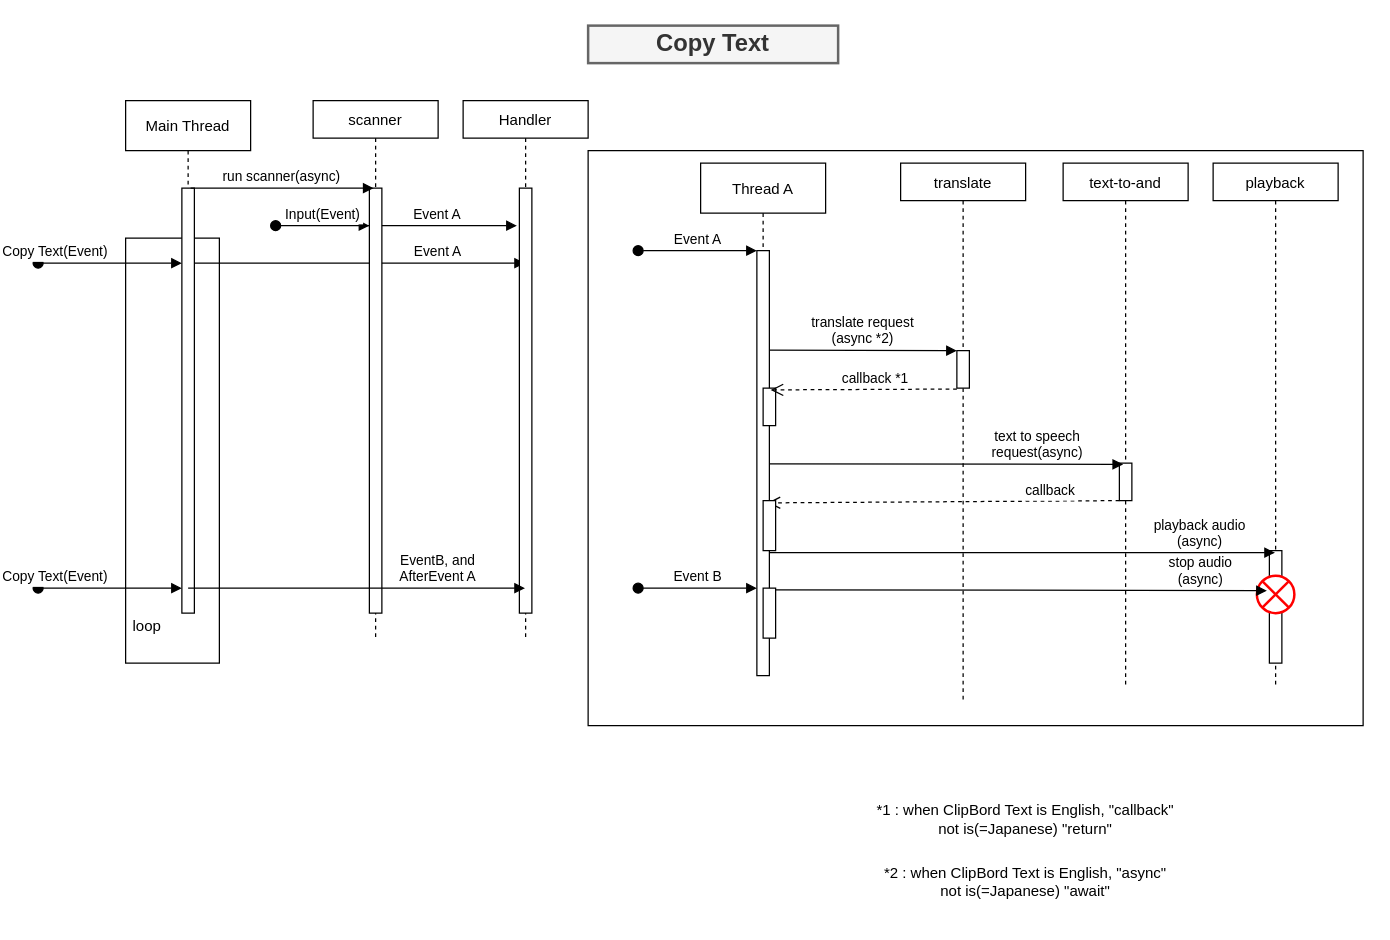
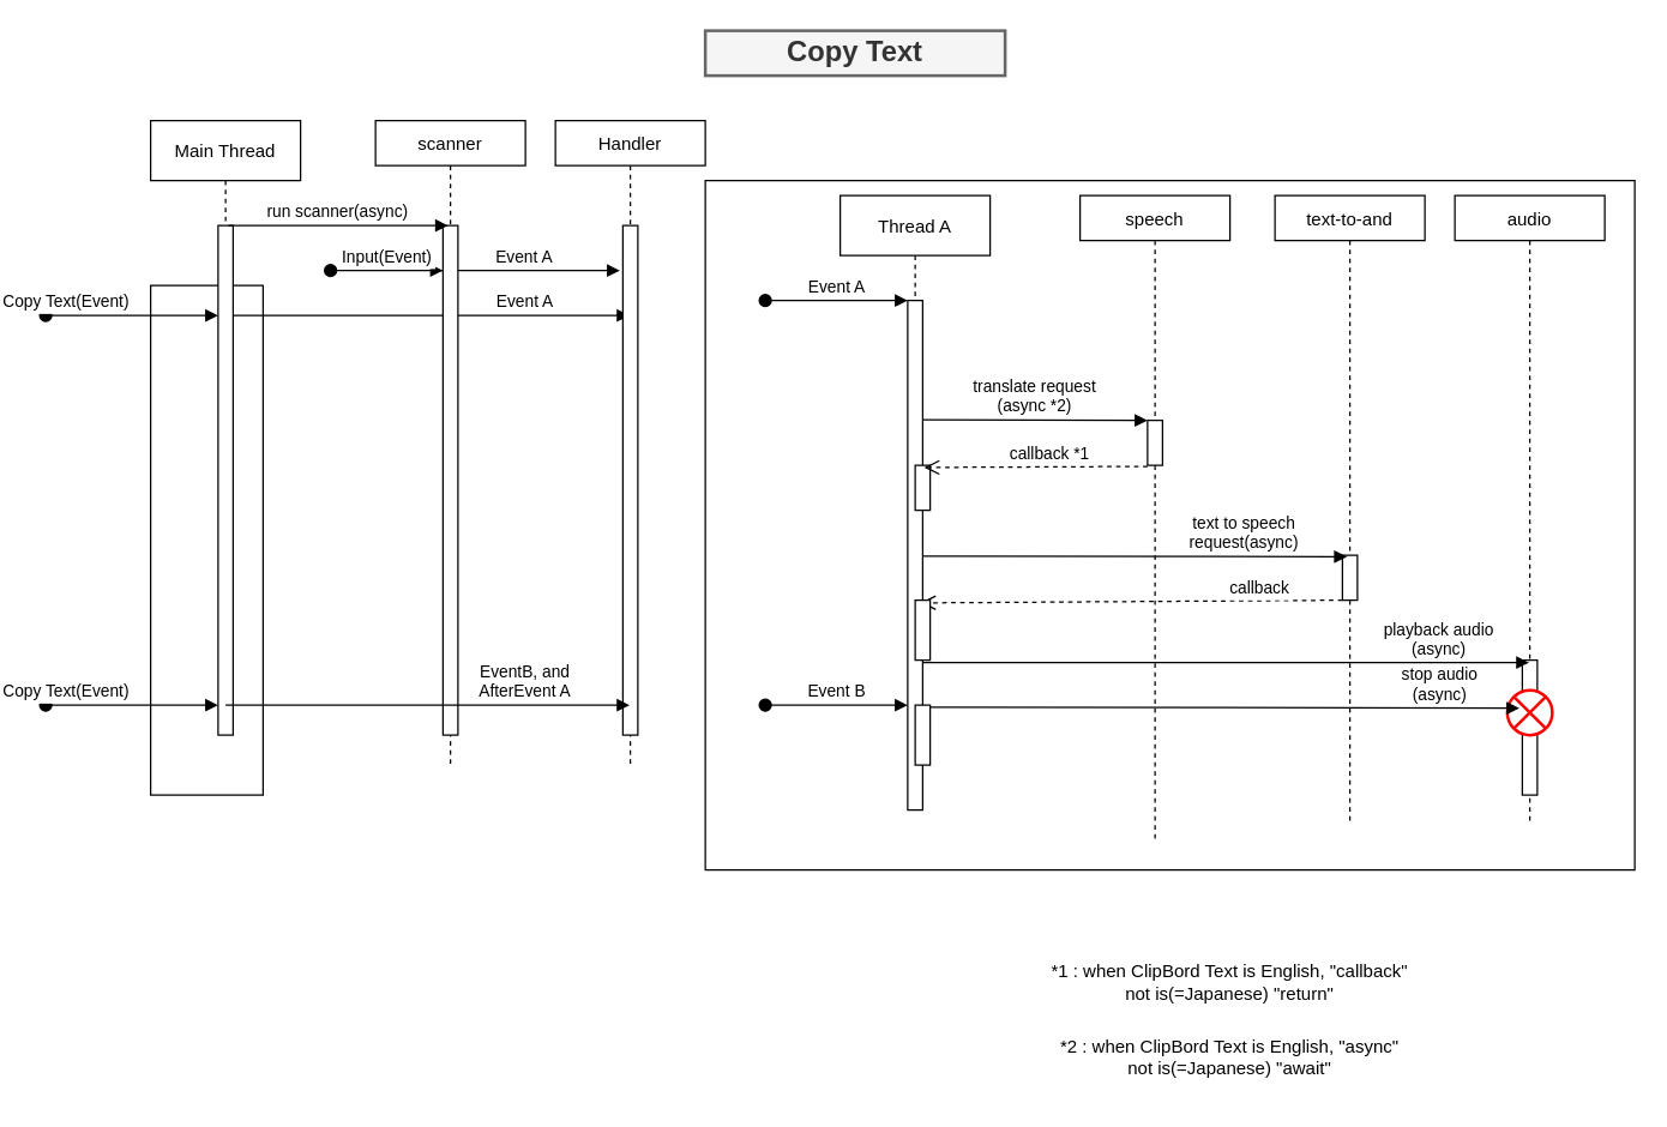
- <mxCell id="12" value="translate" style="shape=umlLifeline;perimeter=lifelinePerimeter;container=1;collapsible=0;recursiveResize=0;rounded=0;shadow=0;strokeWidth=1;size=30;" parent="1" vertex="1"><mxGeometry x="710" y="130" width="100" height="430" as="geometry" /></mxCell>
+ <mxCell id="12" value="speech" style="shape=umlLifeline;perimeter=lifelinePerimeter;container=1;collapsible=0;recursiveResize=0;rounded=0;shadow=0;strokeWidth=1;size=30;" parent="1" vertex="1"><mxGeometry x="710" y="130" width="100" height="430" as="geometry" /></mxCell>
- <mxCell id="5" value="playback" style="shape=umlLifeline;perimeter=lifelinePerimeter;container=1;collapsible=0;recursiveResize=0;rounded=0;shadow=0;strokeWidth=1;size=30;" parent="1" vertex="1"><mxGeometry x="960" y="130" width="100" height="420" as="geometry" /></mxCell>
+ <mxCell id="5" value="audio" style="shape=umlLifeline;perimeter=lifelinePerimeter;container=1;collapsible=0;recursiveResize=0;rounded=0;shadow=0;strokeWidth=1;size=30;" parent="1" vertex="1"><mxGeometry x="960" y="130" width="100" height="420" as="geometry" /></mxCell>
- <mxCell id="19" value="loop" style="text;strokeColor=none;fillColor=none;align=left;verticalAlign=middle;spacingLeft=4;spacingRight=4;overflow=hidden;rotatable=0;points=[[0,0.5],[1,0.5]];portConstraint=eastwest;shadow=0;fontSize=12;horizontal=1;" parent="1" vertex="1"><mxGeometry x="90" y="490" width="60" height="20" as="geometry" /></mxCell>
